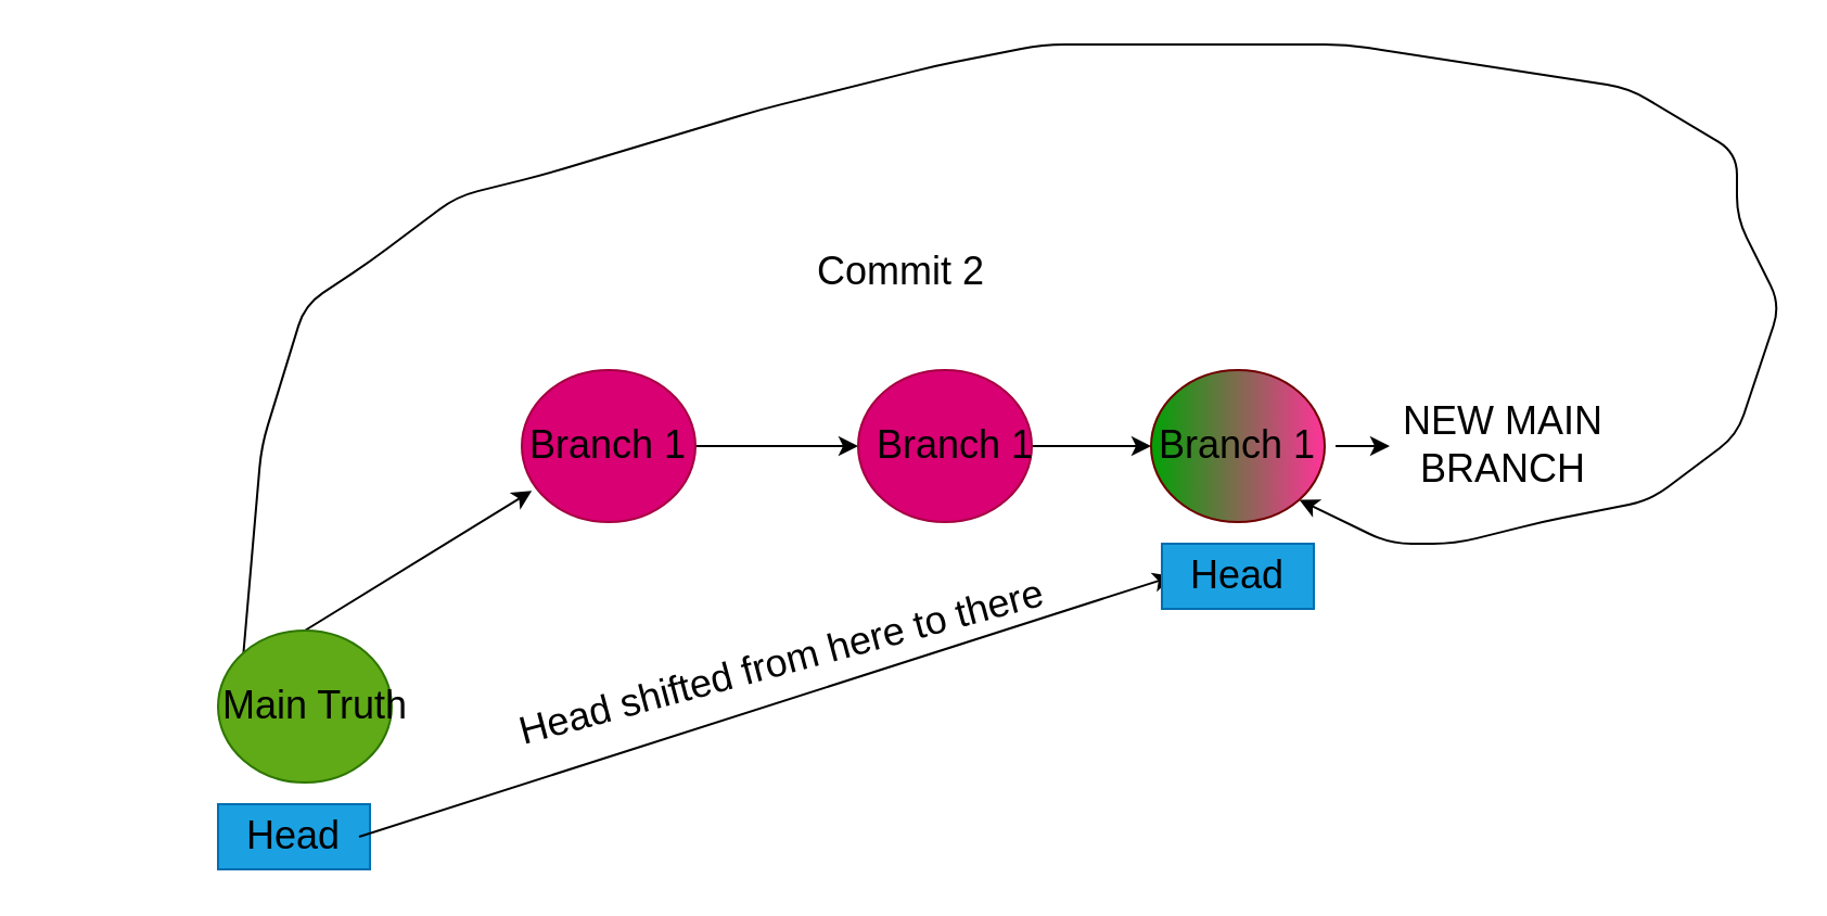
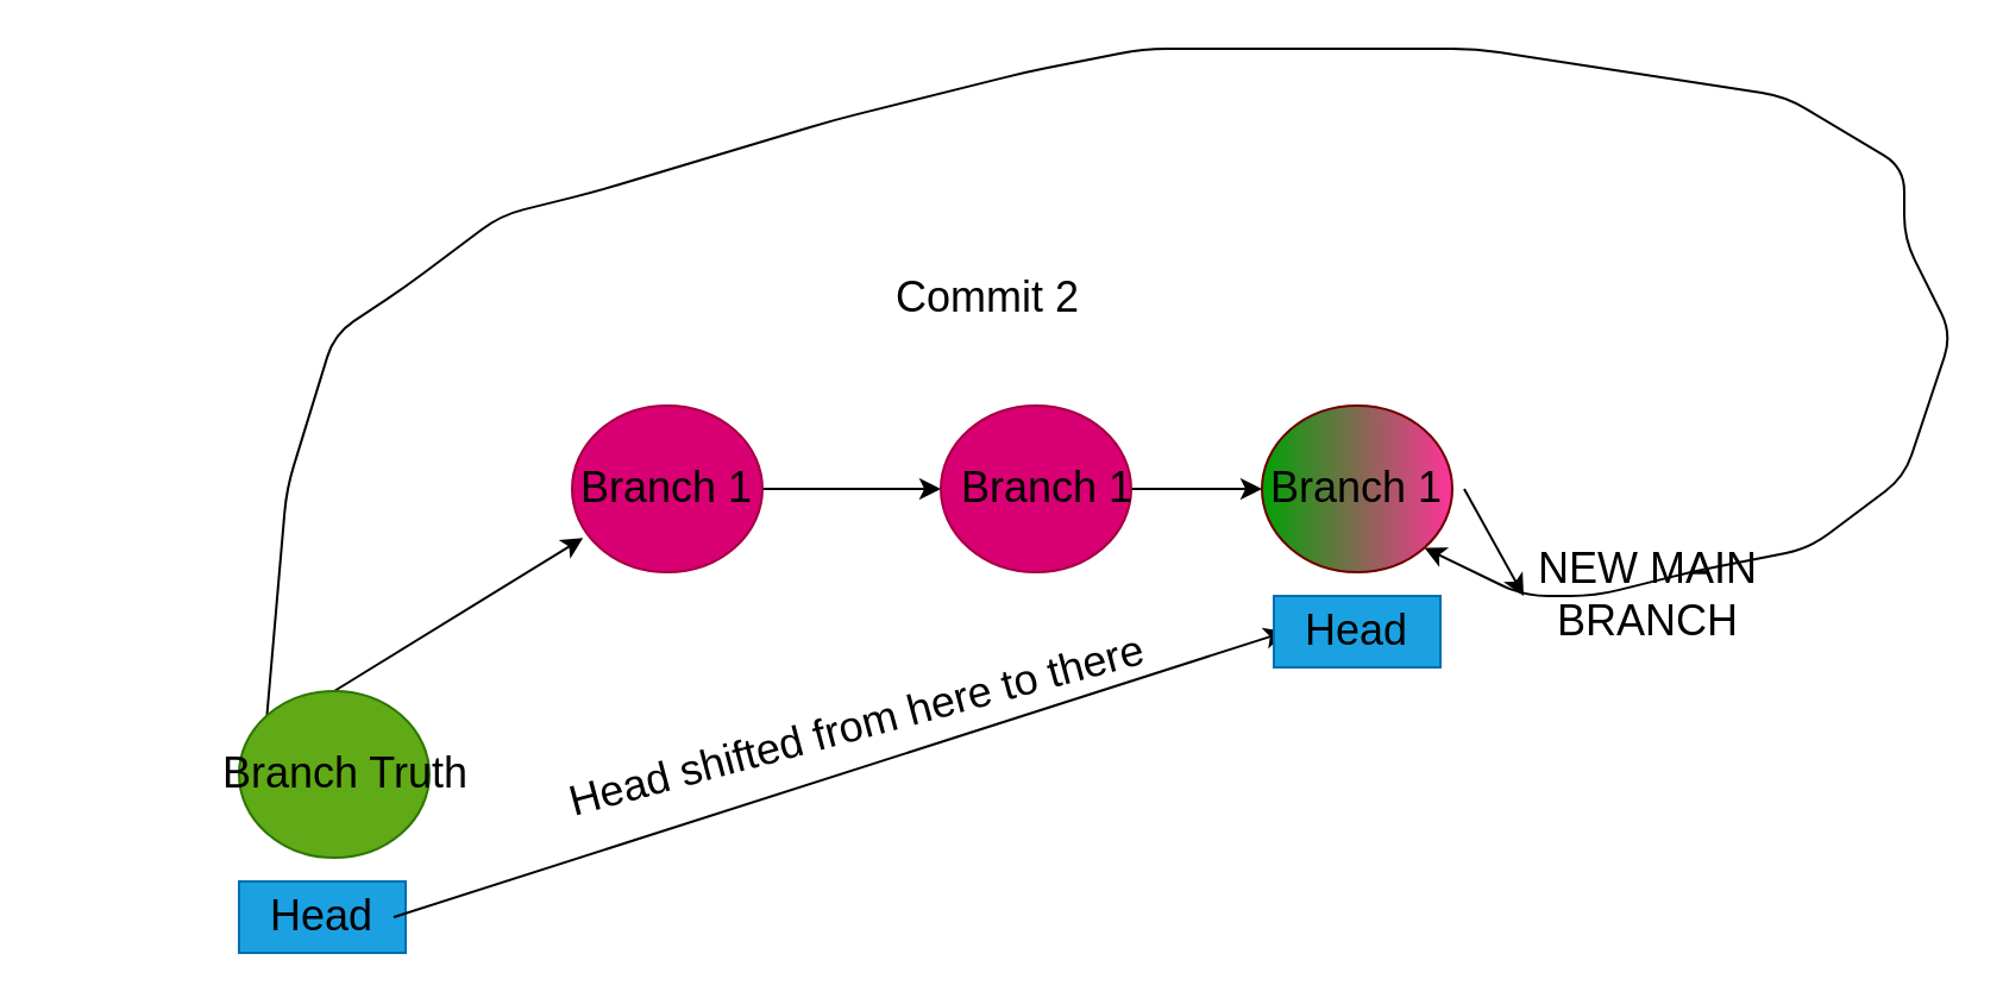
- <mxCell id="16" value="&lt;font style=&quot;font-size: 18px;&quot;&gt;NEW MAIN &lt;br&gt;BRANCH&lt;/font&gt;" style="text;html=1;strokeColor=none;fillColor=none;align=center;verticalAlign=middle;whiteSpace=wrap;rounded=0;" vertex="1" parent="1"><mxGeometry x="640" y="190" width="105" height="30" as="geometry" /></mxCell>
+ <mxCell id="16" value="&lt;font style=&quot;font-size: 18px;&quot;&gt;NEW MAIN &lt;br&gt;BRANCH&lt;/font&gt;" style="text;html=1;strokeColor=none;fillColor=none;align=center;verticalAlign=middle;whiteSpace=wrap;rounded=0;" vertex="1" parent="1"><mxGeometry x="640" y="235" width="105" height="30" as="geometry" /></mxCell>
- <mxCell id="10" value="&lt;font style=&quot;font-size: 18px;&quot;&gt;Main Truth&lt;/font&gt;" style="text;html=1;align=center;verticalAlign=middle;whiteSpace=wrap;rounded=1;" parent="1" vertex="1"><mxGeometry x="20" y="310" width="250" height="30" as="geometry" /></mxCell>
+ <mxCell id="10" value="&lt;font style=&quot;font-size: 18px;&quot;&gt;Branch Truth&lt;/font&gt;" style="text;html=1;align=center;verticalAlign=middle;whiteSpace=wrap;rounded=1;" parent="1" vertex="1"><mxGeometry x="20" y="310" width="250" height="30" as="geometry" /></mxCell>
